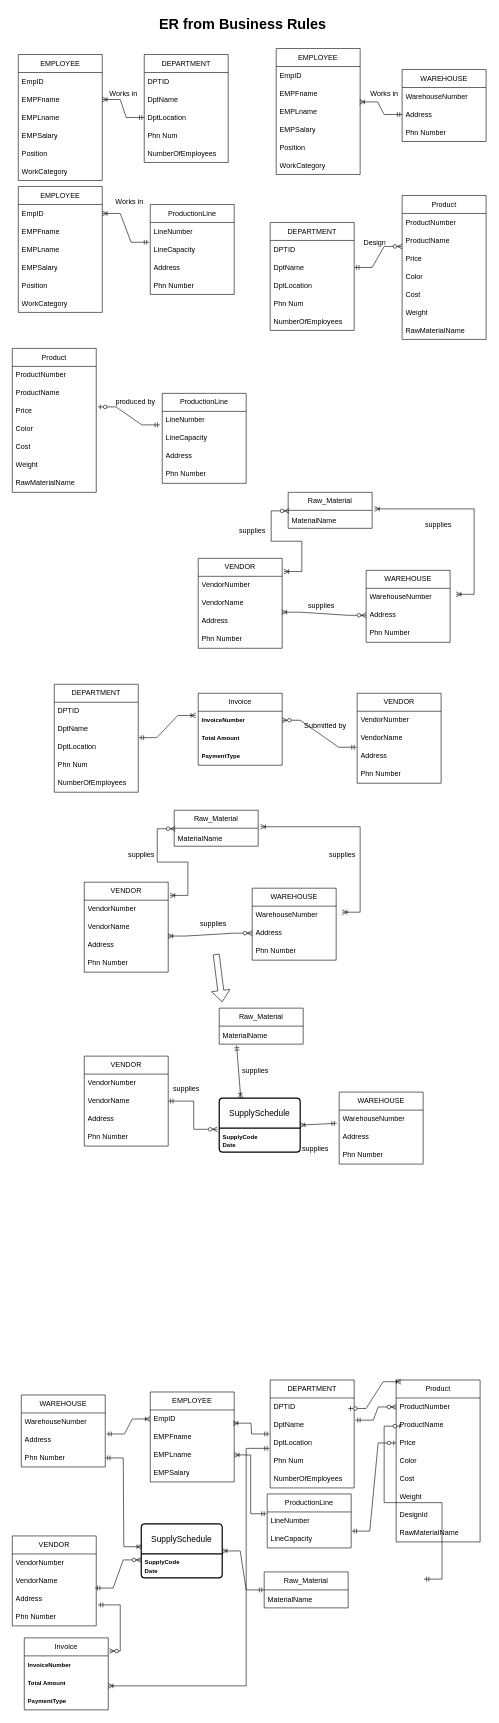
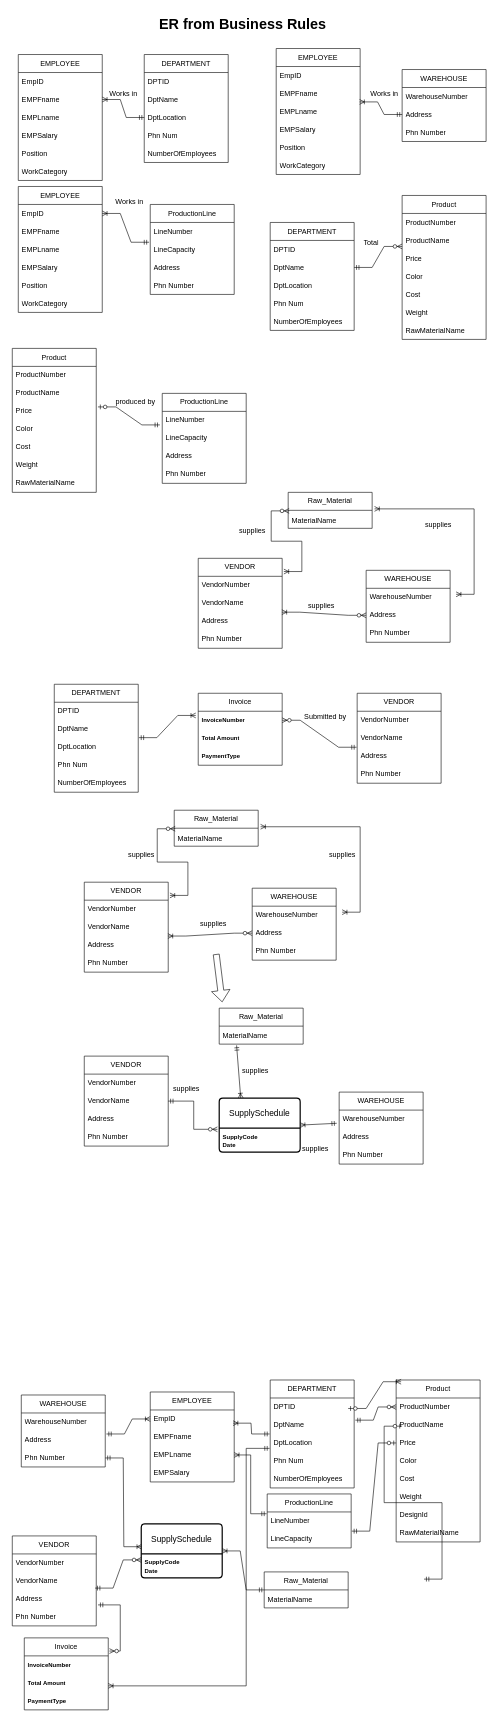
- <mxCell id="33" value="Design" style="text;strokeColor=none;fillColor=none;spacingLeft=4;spacingRight=4;overflow=hidden;rotatable=0;points=[[0,0.5],[1,0.5]];portConstraint=eastwest;fontSize=12;whiteSpace=wrap;html=1;labelBackgroundColor=none;" parent="1" vertex="1"><mxGeometry x="600" y="390" width="70" height="30" as="geometry" /></mxCell>
+ <mxCell id="33" value="Total" style="text;strokeColor=none;fillColor=none;spacingLeft=4;spacingRight=4;overflow=hidden;rotatable=0;points=[[0,0.5],[1,0.5]];portConstraint=eastwest;fontSize=12;whiteSpace=wrap;html=1;labelBackgroundColor=none;" parent="1" vertex="1"><mxGeometry x="600" y="390" width="70" height="30" as="geometry" /></mxCell>
- <mxCell id="188" value="Submitted by" style="text;whiteSpace=wrap;" vertex="1" parent="1"><mxGeometry x="505" y="1195" width="75" height="20" as="geometry" /></mxCell>
+ <mxCell id="188" value="Submitted by" style="text;whiteSpace=wrap;" vertex="1" parent="1"><mxGeometry x="505" y="1180" width="75" height="20" as="geometry" /></mxCell>
